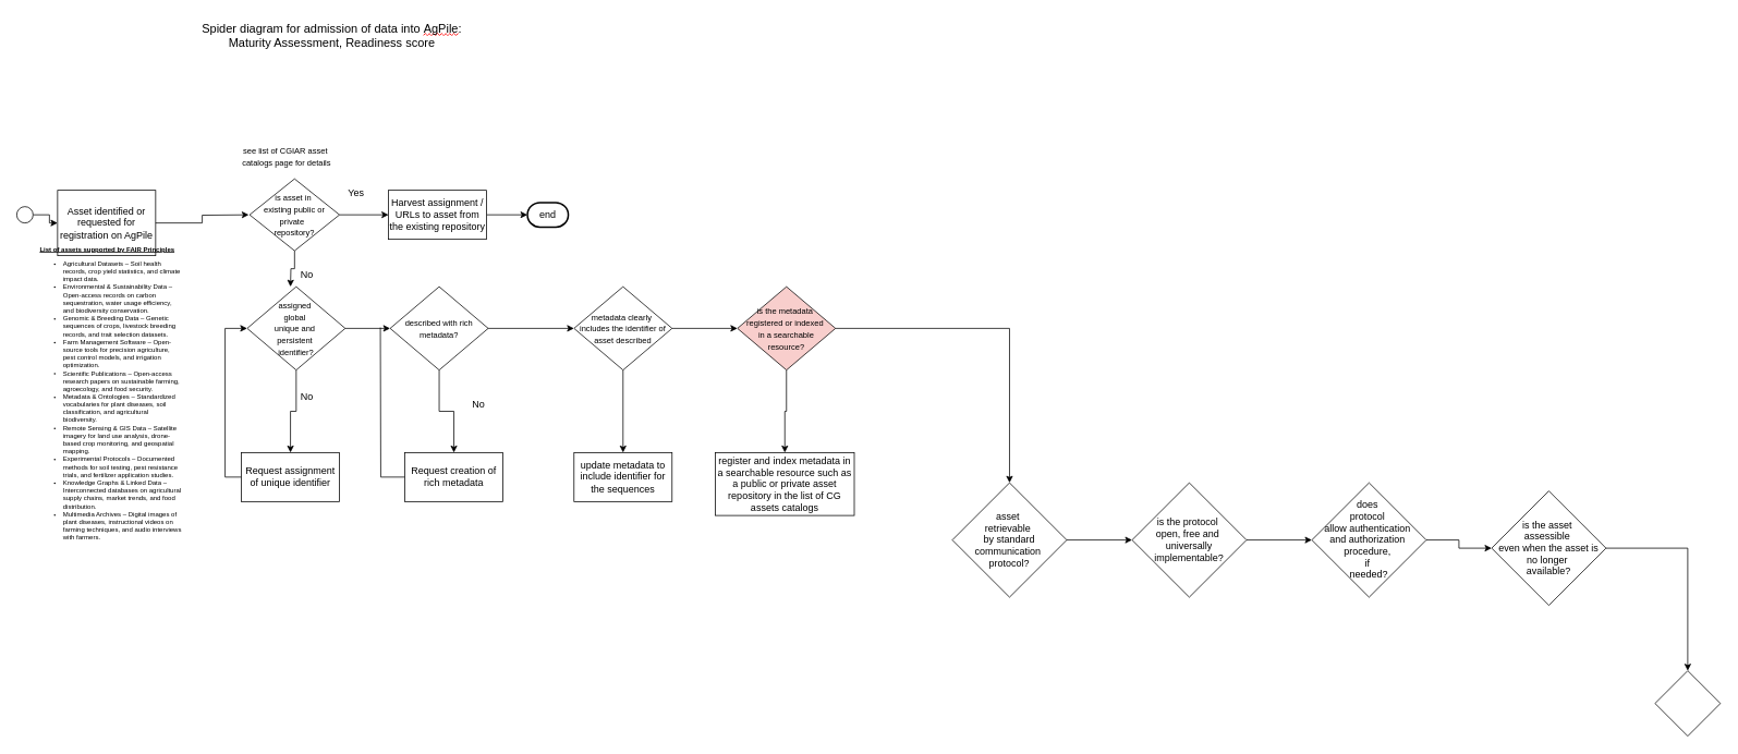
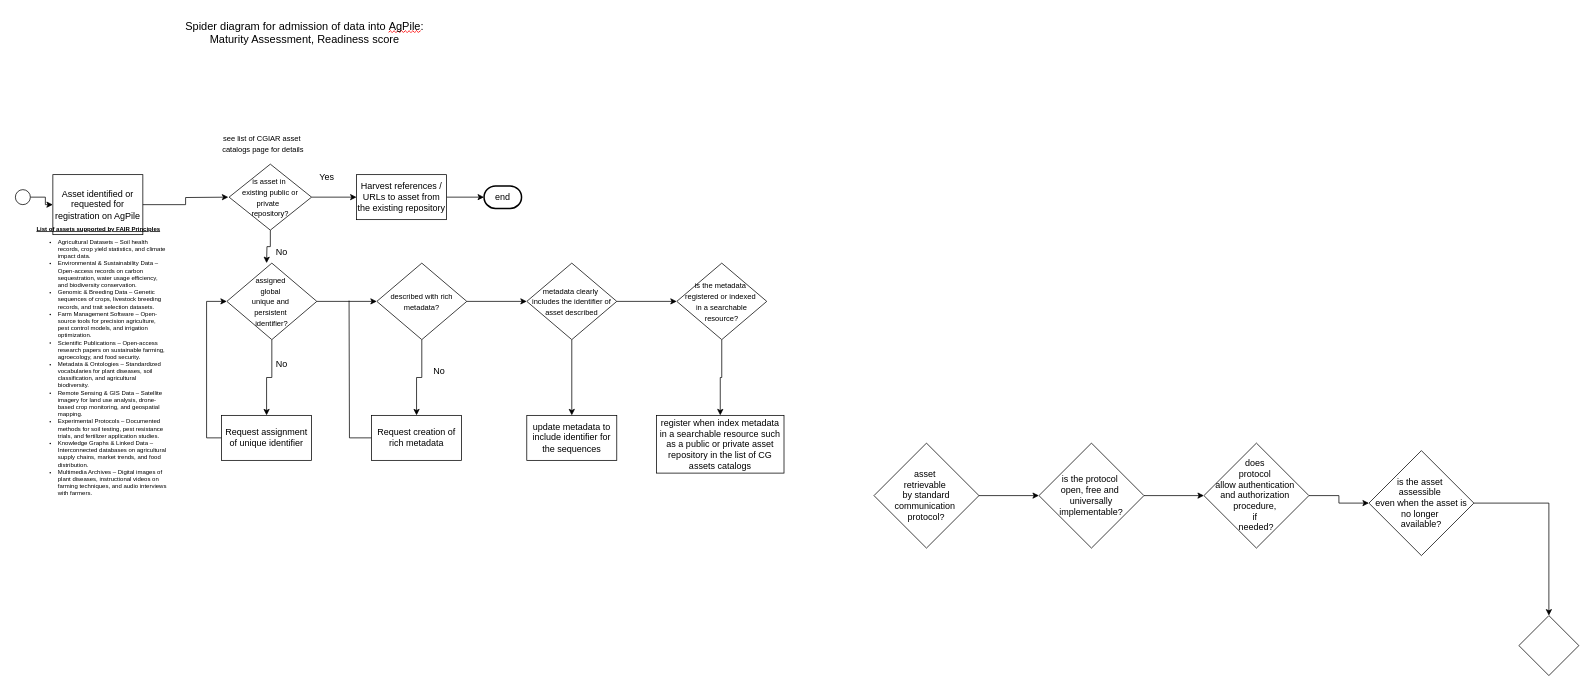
- <mxCell id="10" value="Harvest assignment / URLs to asset from the existing repository" style="whiteSpace=wrap;html=1;" vertex="1" parent="1"><mxGeometry x="475" y="232" width="120" height="60" as="geometry" /></mxCell>
+ <mxCell id="10" value="Harvest references / URLs to asset from the existing repository" style="whiteSpace=wrap;html=1;" vertex="1" parent="1"><mxGeometry x="475" y="232" width="120" height="60" as="geometry" /></mxCell>
- <mxCell id="23" value="&lt;div&gt;&lt;span style=&quot;font-size: 10px;&quot;&gt;described with rich metadata?&lt;/span&gt;&lt;/div&gt;" style="rhombus;whiteSpace=wrap;html=1;" vertex="1" parent="1"><mxGeometry x="477" y="350" width="120" height="102" as="geometry" /></mxCell>
+ <mxCell id="23" value="&lt;div&gt;&lt;span style=&quot;font-size: 10px;&quot;&gt;described with rich metadata?&lt;/span&gt;&lt;/div&gt;" style="rhombus;whiteSpace=wrap;html=1;" vertex="1" parent="1"><mxGeometry x="502" y="350" width="120" height="102" as="geometry" /></mxCell>
- <mxCell id="35" value="&lt;div&gt;&lt;span style=&quot;font-size: 10px;&quot;&gt;is the metadata&amp;nbsp;&lt;/span&gt;&lt;/div&gt;&lt;div&gt;&lt;span style=&quot;font-size: 10px;&quot;&gt;registered or indexed&amp;nbsp;&lt;/span&gt;&lt;/div&gt;&lt;div&gt;&lt;span style=&quot;font-size: 10px;&quot;&gt;in a searchable&lt;/span&gt;&lt;/div&gt;&lt;div&gt;&lt;span style=&quot;font-size: 10px;&quot;&gt;resource?&lt;/span&gt;&lt;/div&gt;" style="rhombus;whiteSpace=wrap;html=1;fillColor=#f8cecc;" vertex="1" parent="1"><mxGeometry x="902" y="350" width="120" height="102" as="geometry" /></mxCell>
+ <mxCell id="35" value="&lt;div&gt;&lt;span style=&quot;font-size: 10px;&quot;&gt;is the metadata&amp;nbsp;&lt;/span&gt;&lt;/div&gt;&lt;div&gt;&lt;span style=&quot;font-size: 10px;&quot;&gt;registered or indexed&amp;nbsp;&lt;/span&gt;&lt;/div&gt;&lt;div&gt;&lt;span style=&quot;font-size: 10px;&quot;&gt;in a searchable&lt;/span&gt;&lt;/div&gt;&lt;div&gt;&lt;span style=&quot;font-size: 10px;&quot;&gt;resource?&lt;/span&gt;&lt;/div&gt;" style="rhombus;whiteSpace=wrap;html=1;" vertex="1" parent="1"><mxGeometry x="902" y="350" width="120" height="102" as="geometry" /></mxCell>
- <mxCell id="34" value="" style="edgeStyle=orthogonalEdgeStyle;rounded=0;orthogonalLoop=1;jettySize=auto;html=1;fontFamily=Helvetica;fontSize=12;fontColor=default;" edge="1" parent="1" source="35" target="38"><mxGeometry relative="1" as="geometry" /></mxCell>
- <mxCell id="36" value="register and index metadata in a searchable resource such as a public or private asset repository in the list of CG assets catalogs" style="whiteSpace=wrap;html=1;" vertex="1" parent="1"><mxGeometry x="875" y="553" width="170" height="77" as="geometry" /></mxCell>
+ <mxCell id="36" value="register when index metadata in a searchable resource such as a public or private asset repository in the list of CG assets catalogs" style="whiteSpace=wrap;html=1;" vertex="1" parent="1"><mxGeometry x="875" y="553" width="170" height="77" as="geometry" /></mxCell>
